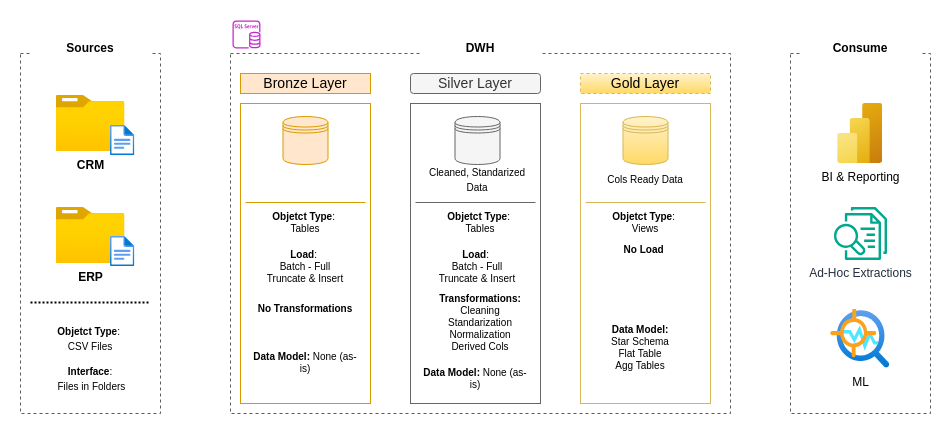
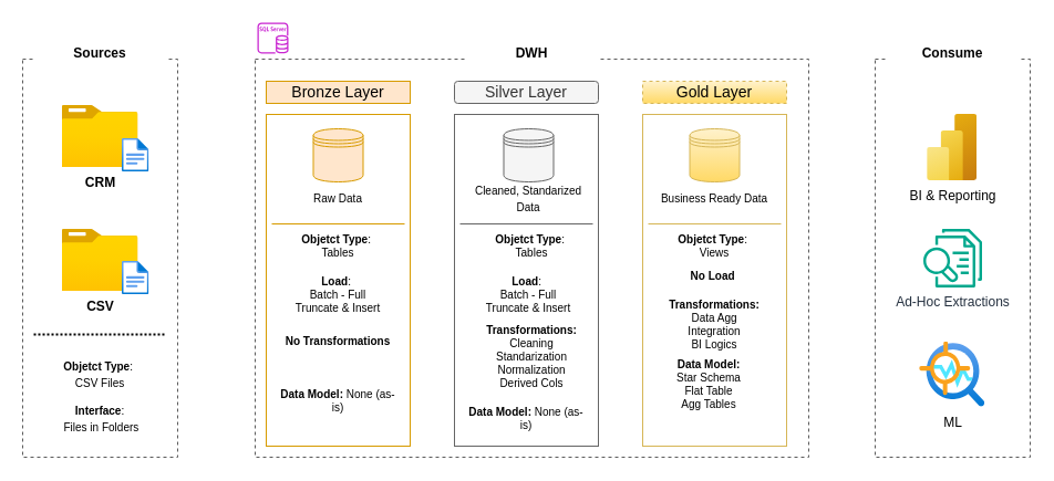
+ <mxCell id="25" value="&lt;span style=&quot;font-size: 10px;&quot;&gt;Raw Data&lt;/span&gt;" style="text;html=1;align=center;verticalAlign=middle;whiteSpace=wrap;rounded=0;" vertex="1" parent="1"><mxGeometry x="250" y="164" width="110" height="30" as="geometry" /></mxCell>
- <mxCell id="27" value="&lt;span style=&quot;font-size: 10px;&quot;&gt;Cols Ready Data&lt;/span&gt;" style="text;html=1;align=center;verticalAlign=middle;whiteSpace=wrap;rounded=0;" vertex="1" parent="1"><mxGeometry x="590" y="164" width="110" height="30" as="geometry" /></mxCell>
+ <mxCell id="27" value="&lt;span style=&quot;font-size: 10px;&quot;&gt;Business Ready Data&lt;/span&gt;" style="text;html=1;align=center;verticalAlign=middle;whiteSpace=wrap;rounded=0;" vertex="1" parent="1"><mxGeometry x="590" y="164" width="110" height="30" as="geometry" /></mxCell>
- <mxCell id="16" value="&lt;b&gt;ERP&lt;/b&gt;" style="image;aspect=fixed;html=1;points=[];align=center;fontSize=12;image=img/lib/azure2/general/Folder_Blank.svg;" vertex="1" parent="1"><mxGeometry x="55.5" y="207" width="69" height="56.0" as="geometry" /></mxCell>
+ <mxCell id="16" value="&lt;b&gt;CSV&lt;/b&gt;" style="image;aspect=fixed;html=1;points=[];align=center;fontSize=12;image=img/lib/azure2/general/Folder_Blank.svg;" vertex="1" parent="1"><mxGeometry x="55.5" y="207" width="69" height="56.0" as="geometry" /></mxCell>
+ <mxCell id="37" value="&lt;span&gt;&lt;b&gt;Transformations:&lt;/b&gt;&lt;/span&gt;&lt;div&gt;&lt;span&gt;Data Agg&lt;/span&gt;&lt;/div&gt;&lt;div&gt;&lt;span&gt;Integration&lt;/span&gt;&lt;/div&gt;&lt;div&gt;&lt;span&gt;BI Logics&lt;/span&gt;&lt;/div&gt;" style="text;html=1;align=center;verticalAlign=middle;whiteSpace=wrap;rounded=0;fontSize=10;" vertex="1" parent="1"><mxGeometry x="590" y="278" width="110" height="30" as="geometry" /></mxCell>
